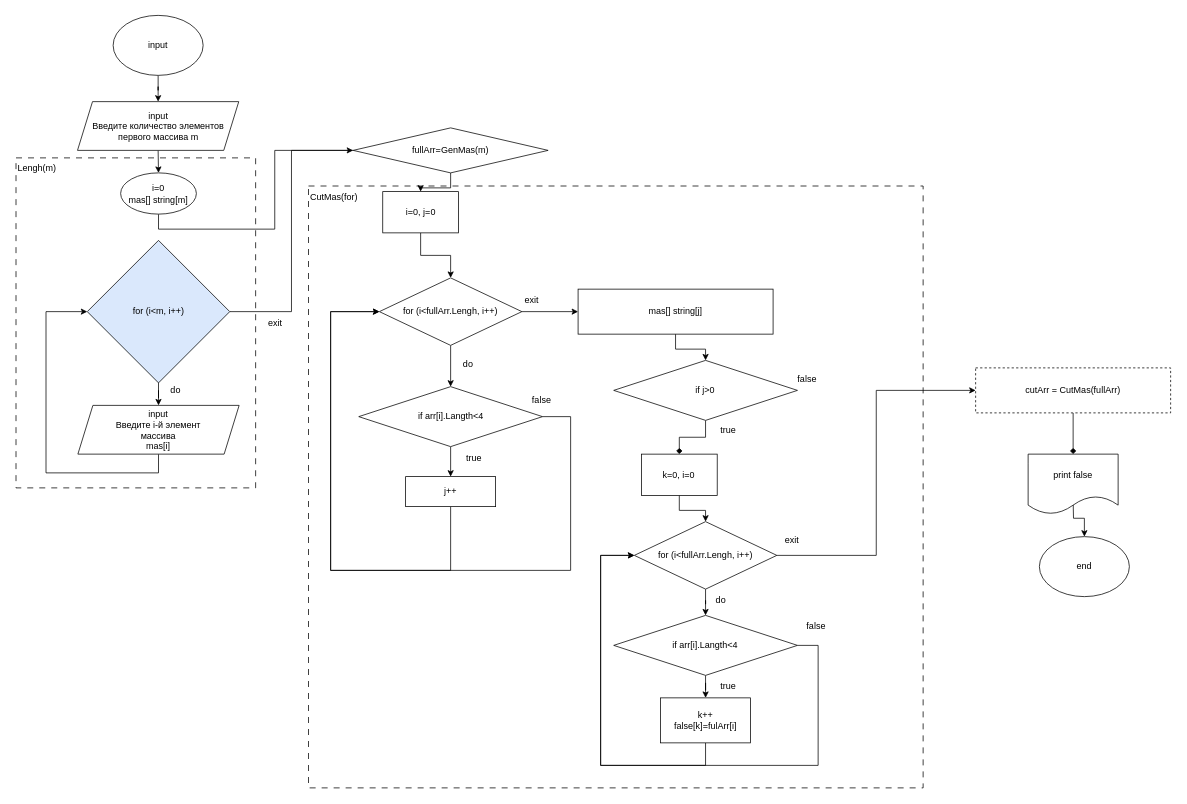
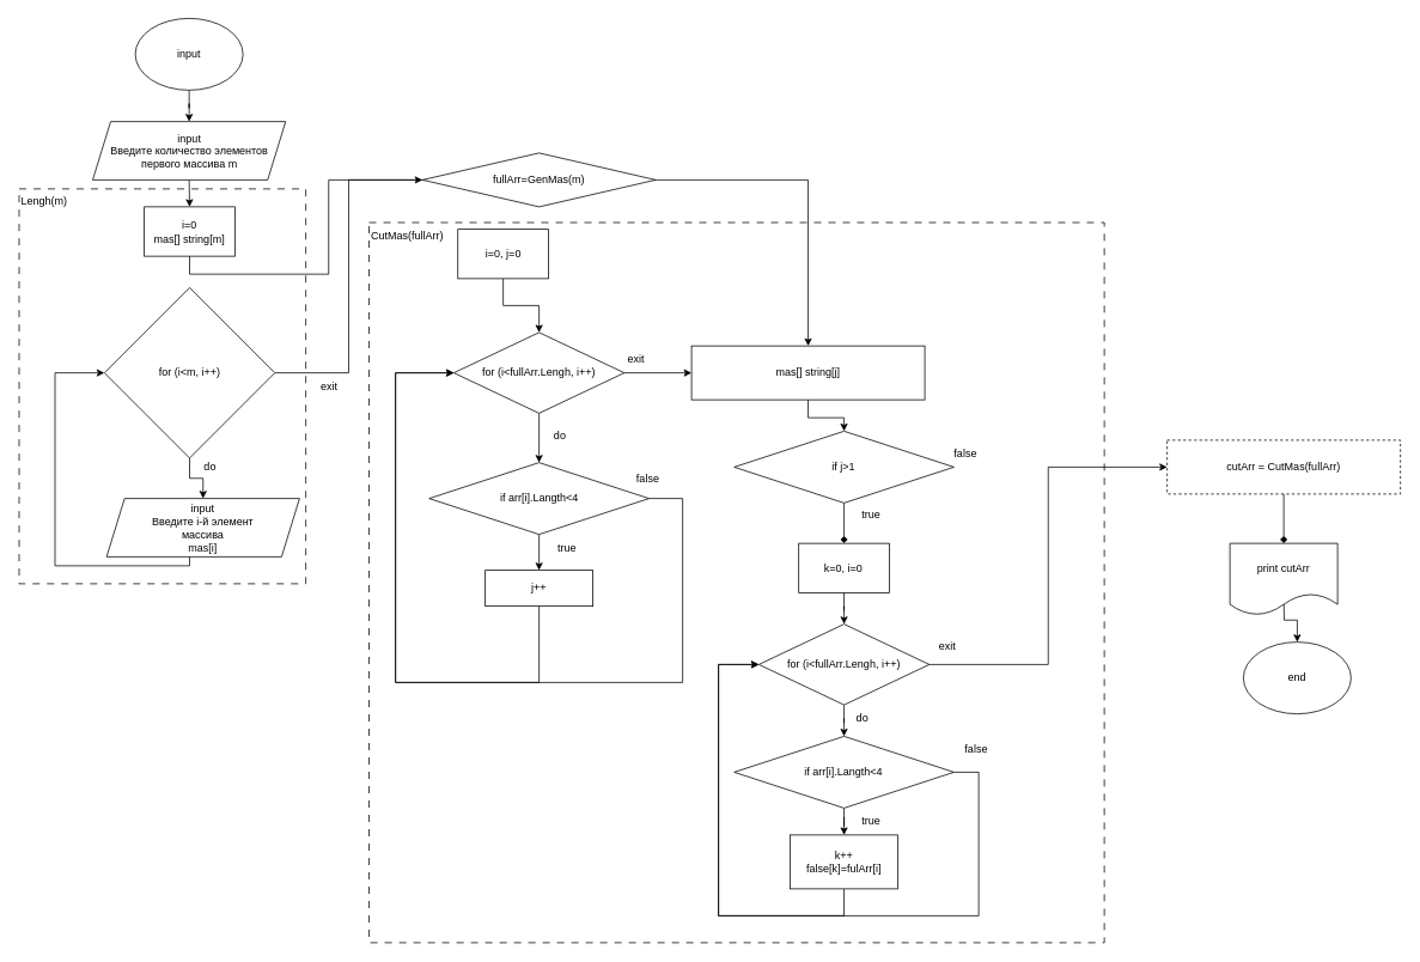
- <mxCell id="11" style="edgeStyle=orthogonalEdgeStyle;rounded=0;orthogonalLoop=1;jettySize=auto;html=1;entryX=0.5;entryY=0;entryDx=0;entryDy=0;" edge="1" parent="1" source="12" target="26"><mxGeometry relative="1" as="geometry" /></mxCell>
+ <mxCell id="11" style="edgeStyle=orthogonalEdgeStyle;rounded=0;orthogonalLoop=1;jettySize=auto;html=1;" edge="1" parent="1" source="12" target="33"><mxGeometry relative="1" as="geometry" /></mxCell>
- <mxCell id="16" value="i=0&lt;br&gt;mas[] string[m]" style="ellipse;whiteSpace=wrap;html=1;" vertex="1" parent="1"><mxGeometry x="160" y="230" width="101" height="55" as="geometry" /></mxCell>
+ <mxCell id="16" value="i=0&lt;br&gt;mas[] string[m]" style="rounded=0;whiteSpace=wrap;html=1;" vertex="1" parent="1"><mxGeometry x="160" y="230" width="101" height="55" as="geometry" /></mxCell>
- <mxCell id="23" value="CutMas(for)" style="rounded=0;whiteSpace=wrap;html=1;fillColor=none;dashed=1;dashPattern=8 8;verticalAlign=top;align=left;" vertex="1" parent="1"><mxGeometry x="410.5" y="247.5" width="819.5" height="802.5" as="geometry" /></mxCell>
+ <mxCell id="23" value="CutMas(fullArr)" style="rounded=0;whiteSpace=wrap;html=1;fillColor=none;dashed=1;dashPattern=8 8;verticalAlign=top;align=left;" vertex="1" parent="1"><mxGeometry x="410.5" y="247.5" width="819.5" height="802.5" as="geometry" /></mxCell>
- <mxCell id="8" value="for (i&amp;lt;m, i++)" style="rhombus;whiteSpace=wrap;html=1;fillColor=#dae8fc;" parent="1" vertex="1"><mxGeometry x="115.5" y="320" width="190" height="190" as="geometry" /></mxCell>
+ <mxCell id="8" value="for (i&amp;lt;m, i++)" style="rhombus;whiteSpace=wrap;html=1;" parent="1" vertex="1"><mxGeometry x="115.5" y="320" width="190" height="190" as="geometry" /></mxCell>
- <mxCell id="39" value="if j&amp;gt;0" style="rhombus;whiteSpace=wrap;html=1;" vertex="1" parent="1"><mxGeometry x="817.44" y="480" width="245" height="80" as="geometry" /></mxCell>
+ <mxCell id="39" value="if j&amp;gt;1" style="rhombus;whiteSpace=wrap;html=1;" vertex="1" parent="1"><mxGeometry x="817.44" y="480" width="245" height="80" as="geometry" /></mxCell>
- <mxCell id="18" value="input&lt;br&gt;Введите i-й элемент&lt;br&gt;массива&lt;br&gt;mas[i]" style="shape=parallelogram;perimeter=parallelogramPerimeter;whiteSpace=wrap;html=1;fixedSize=1;" vertex="1" parent="1"><mxGeometry x="103" y="540" width="215" height="65" as="geometry" /></mxCell>
+ <mxCell id="18" value="input&lt;br&gt;Введите i-й элемент&lt;br&gt;массива&lt;br&gt;mas[i]" style="shape=parallelogram;perimeter=parallelogramPerimeter;whiteSpace=wrap;html=1;fixedSize=1;" vertex="1" parent="1"><mxGeometry x="118" y="555" width="215" height="65" as="geometry" /></mxCell>
- <mxCell id="45" value="k=0, i=0" style="rounded=0;whiteSpace=wrap;html=1;" vertex="1" parent="1"><mxGeometry x="854.44" y="605" width="101" height="55" as="geometry" /></mxCell>
+ <mxCell id="45" value="k=0, i=0" style="rounded=0;whiteSpace=wrap;html=1;" vertex="1" parent="1"><mxGeometry x="889.44" y="605" width="101" height="55" as="geometry" /></mxCell>
- <mxCell id="57" value="&lt;span&gt;print&amp;nbsp;&lt;/span&gt;false" style="shape=document;whiteSpace=wrap;html=1;boundedLbl=1;" vertex="1" parent="1"><mxGeometry x="1370" y="605" width="120" height="80" as="geometry" /></mxCell>
+ <mxCell id="57" value="&lt;span&gt;print&amp;nbsp;&lt;/span&gt;cutArr" style="shape=document;whiteSpace=wrap;html=1;boundedLbl=1;" vertex="1" parent="1"><mxGeometry x="1370" y="605" width="120" height="80" as="geometry" /></mxCell>
